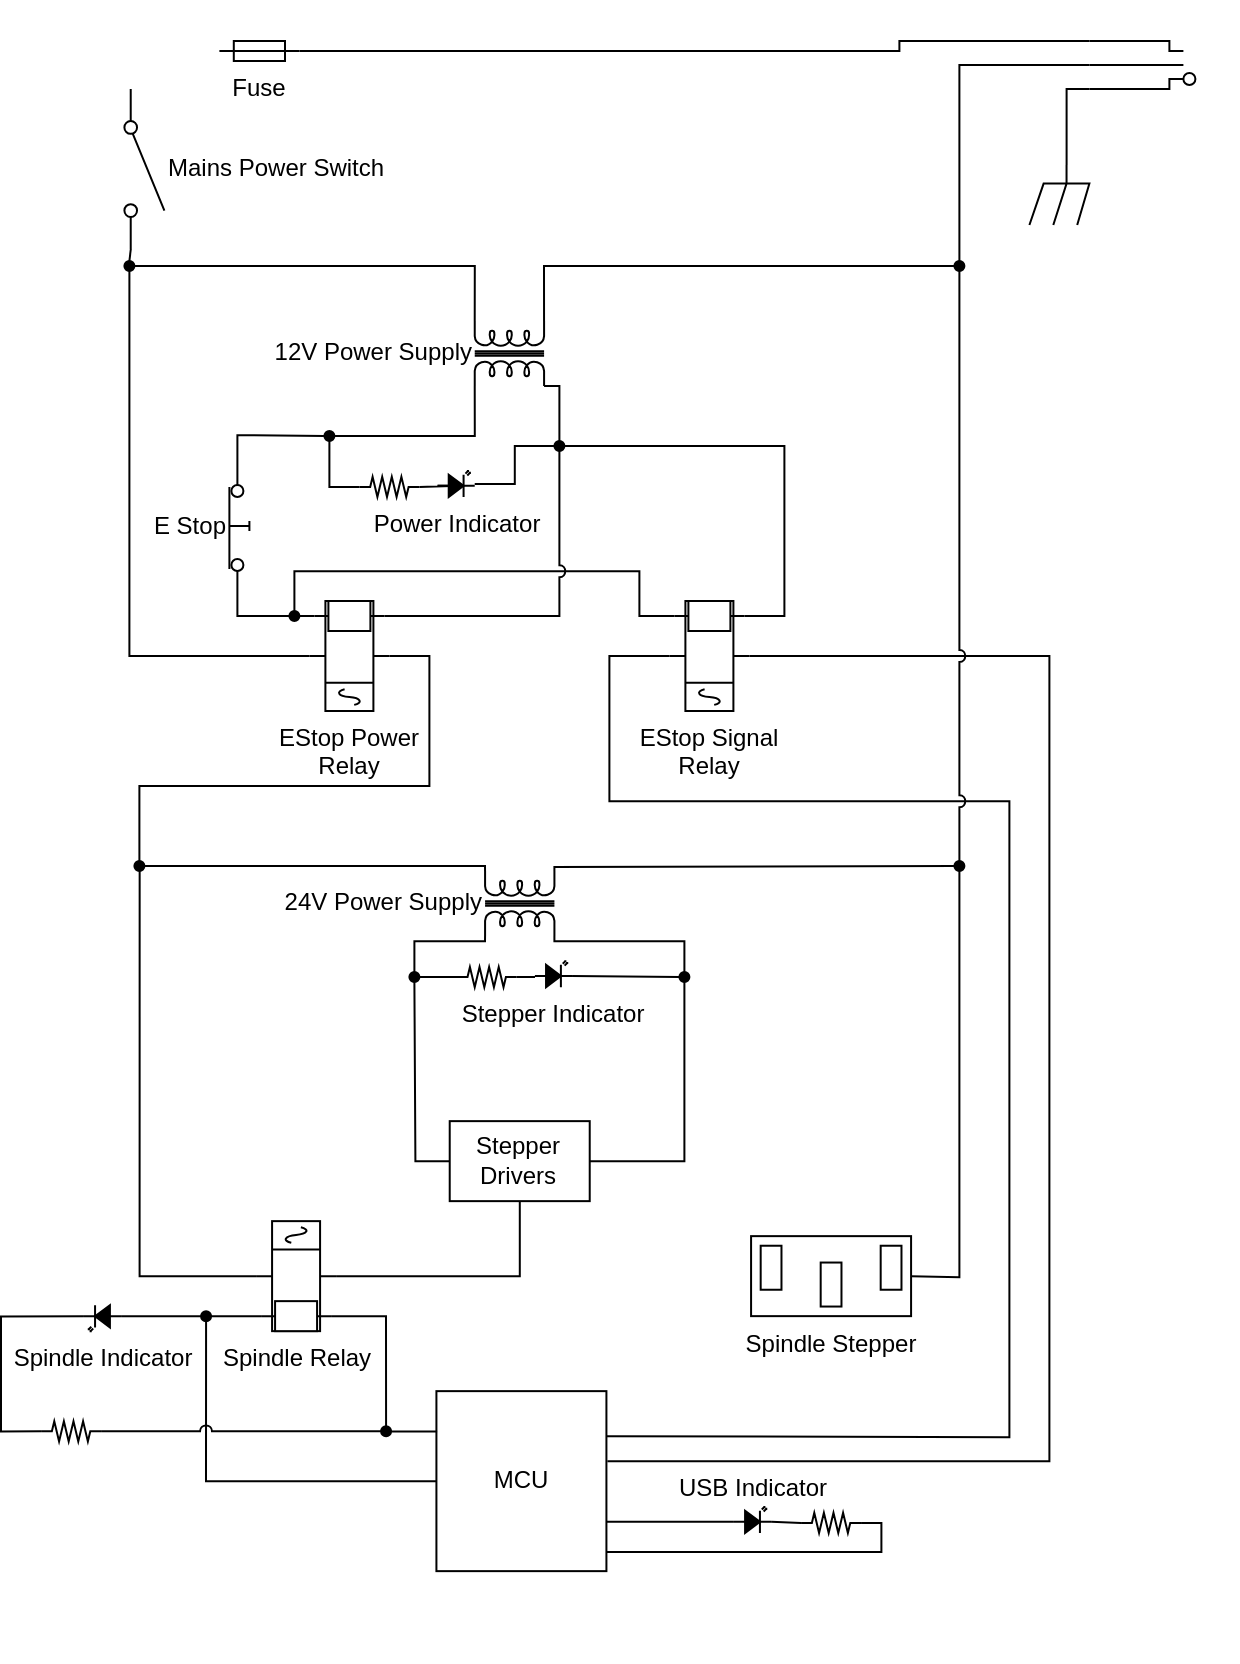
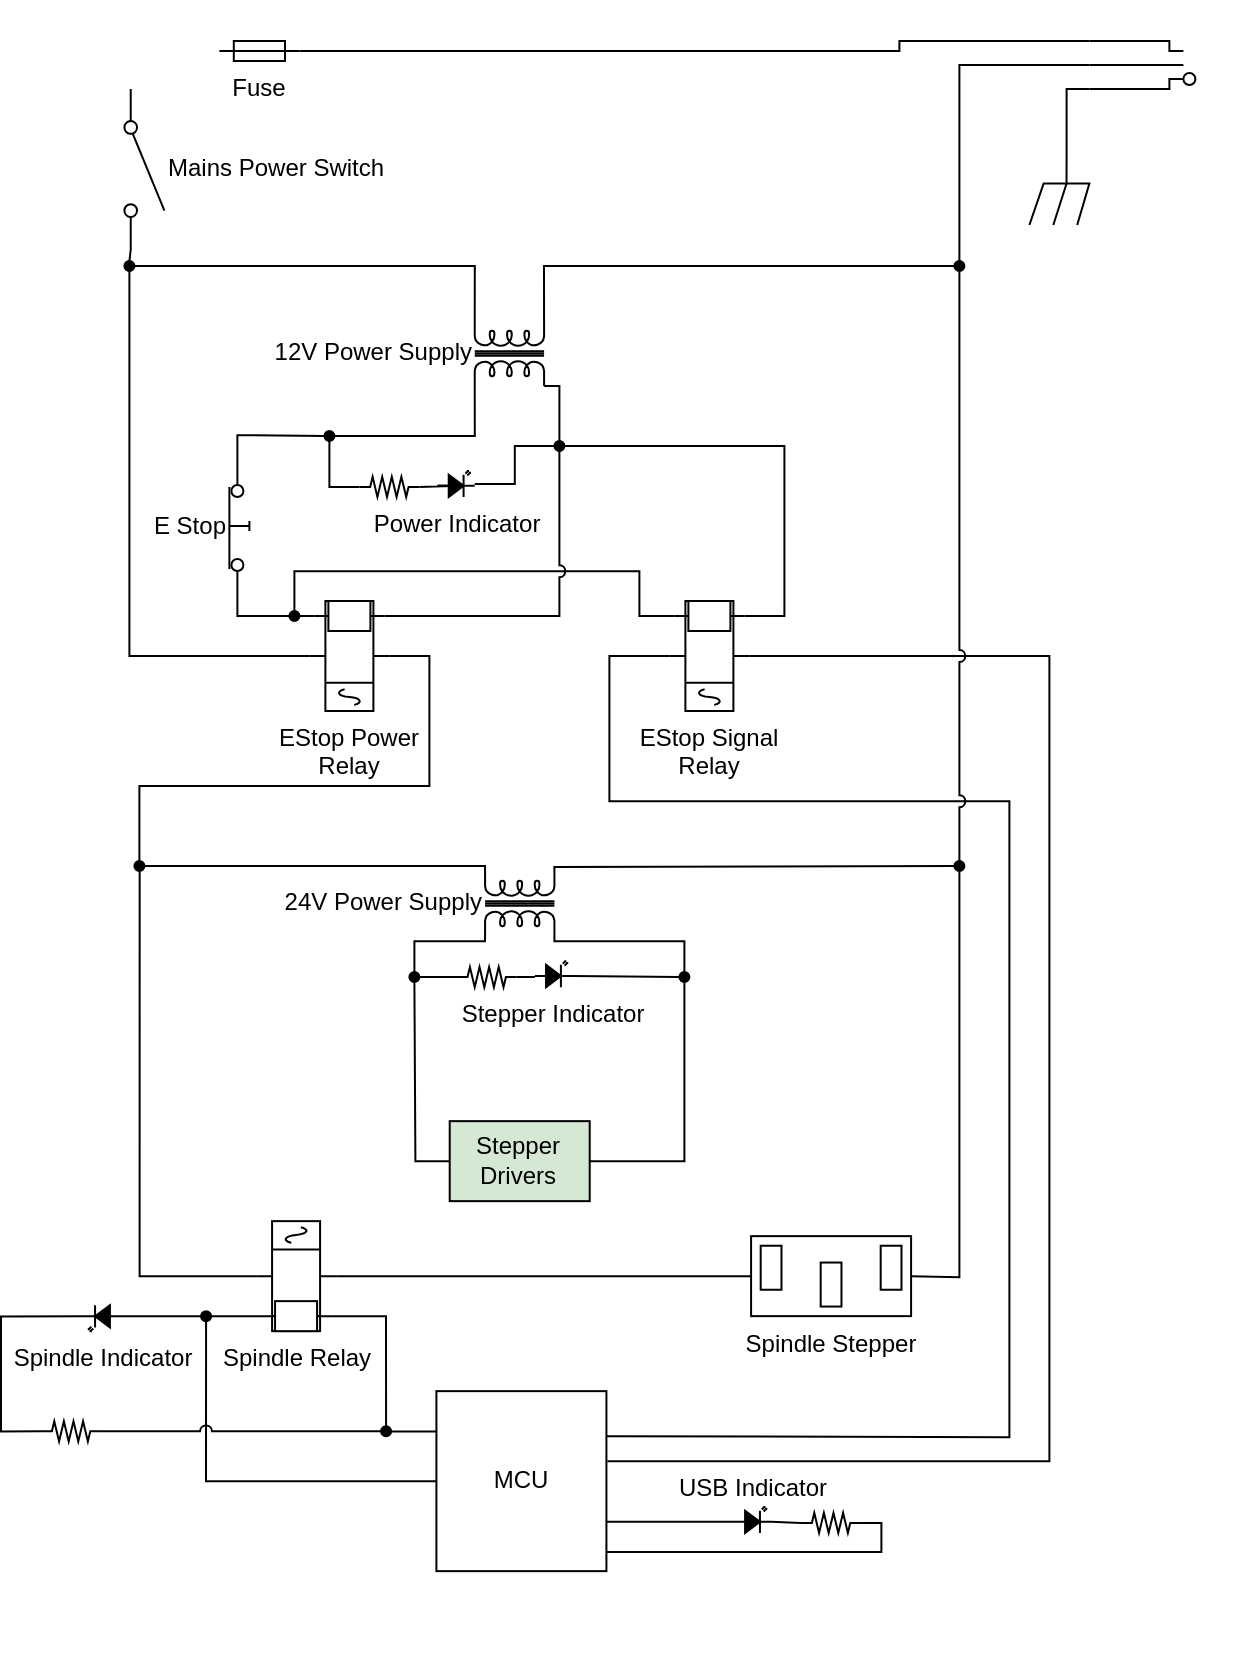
- <mxCell id="78" value="Stepper Drivers" style="rounded=0;whiteSpace=wrap;html=1;" vertex="1" parent="1"><mxGeometry x="224.36" y="560.07" width="70" height="40" as="geometry" /></mxCell>
+ <mxCell id="78" value="Stepper Drivers" style="rounded=0;whiteSpace=wrap;html=1;fillColor=#d5e8d4;" vertex="1" parent="1"><mxGeometry x="224.36" y="560.07" width="70" height="40" as="geometry" /></mxCell>
- <mxCell id="61" style="edgeStyle=orthogonalEdgeStyle;rounded=0;jumpStyle=arc;orthogonalLoop=1;jettySize=auto;html=1;exitX=0.5;exitY=0;exitDx=0;exitDy=0;exitPerimeter=0;endArrow=none;endFill=0;" parent="1" source="26" target="78" edge="1"><mxGeometry relative="1" as="geometry"><mxPoint x="180.04" y="637.57" as="targetPoint" /></mxGeometry></mxCell>
+ <mxCell id="61" style="edgeStyle=orthogonalEdgeStyle;rounded=0;jumpStyle=arc;orthogonalLoop=1;jettySize=auto;html=1;exitX=0.5;exitY=0;exitDx=0;exitDy=0;exitPerimeter=0;entryX=1;entryY=0.5;entryDx=0;entryDy=0;endArrow=none;endFill=0;entryPerimeter=0;" parent="1" source="26" target="24" edge="1"><mxGeometry relative="1" as="geometry"><mxPoint x="180.04" y="637.57" as="targetPoint" /></mxGeometry></mxCell>
